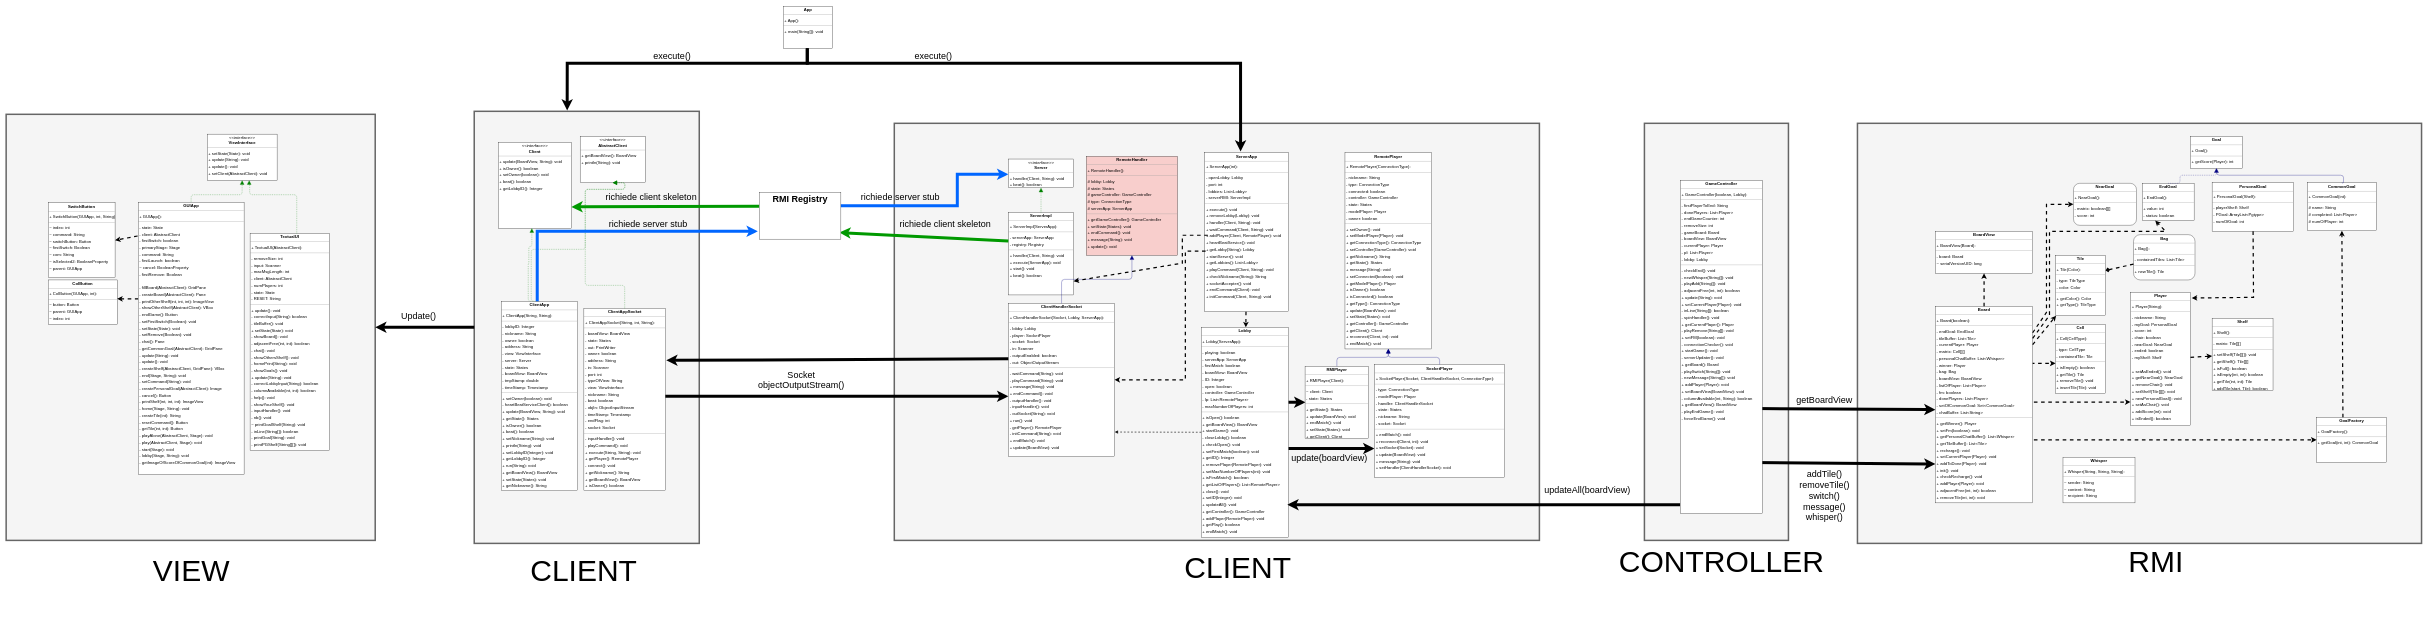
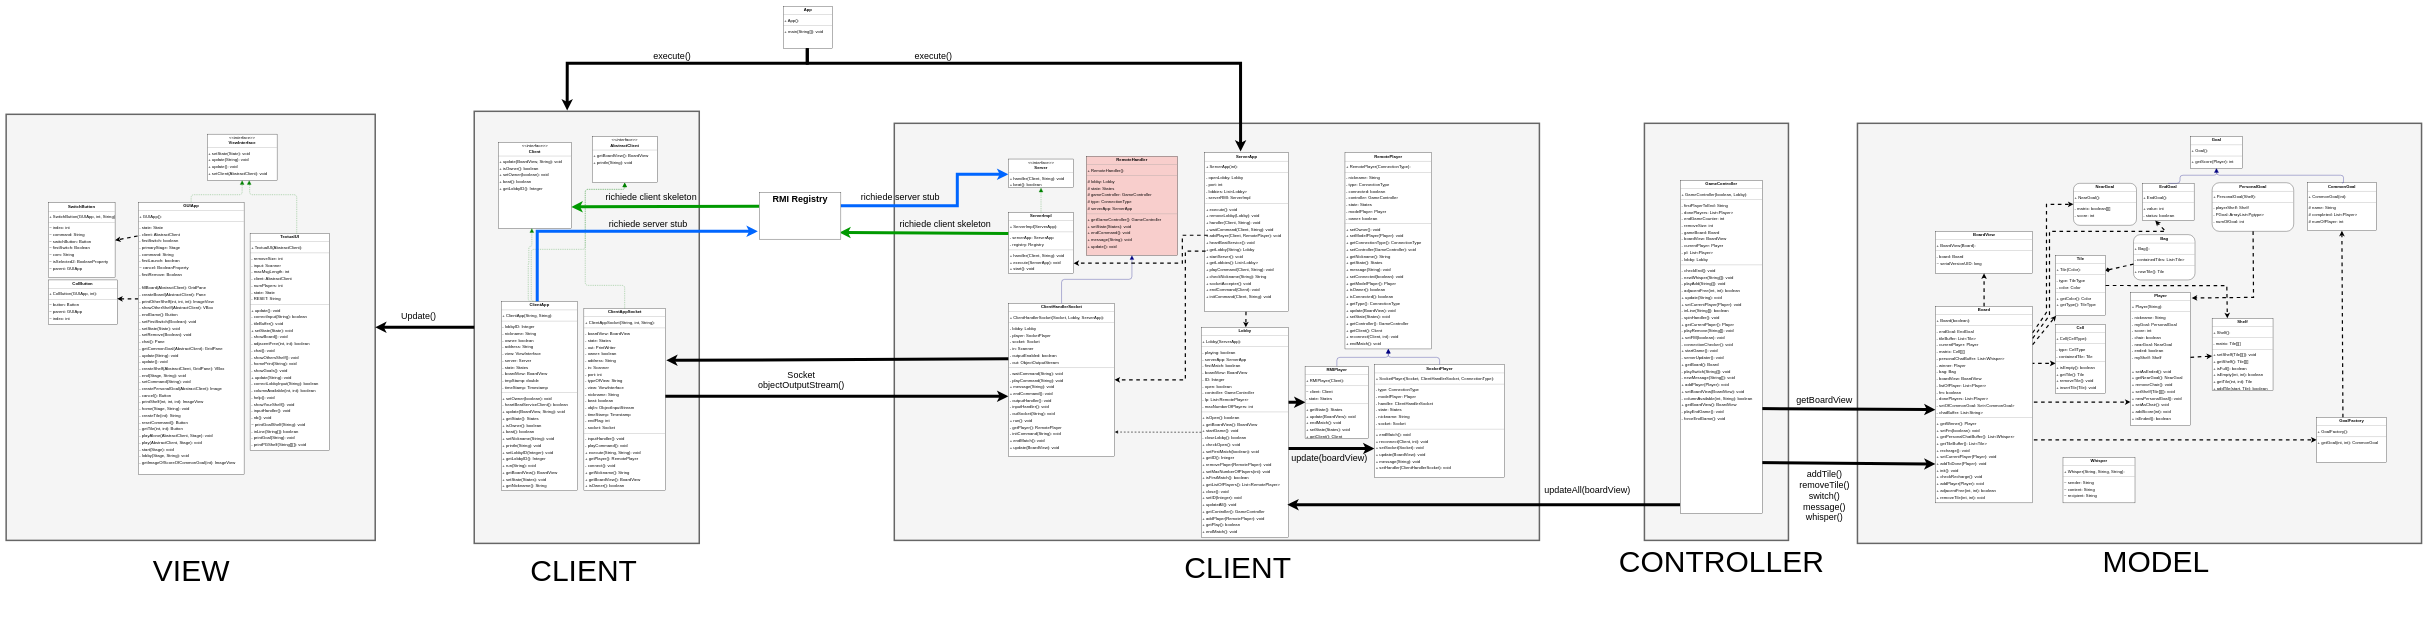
- <mxCell id="7" value="&lt;p style=&quot;margin:0px;margin-top:4px;text-align:center;&quot;&gt;&lt;i&gt;&amp;lt;&amp;lt;interface&amp;gt;&amp;gt;&lt;/i&gt;&lt;br&gt;&lt;b&gt;AbstractClient&lt;/b&gt;&lt;/p&gt;&lt;hr size=&quot;1&quot;&gt;&lt;p style=&quot;margin:0 0 0 4px;line-height:1.6;&quot;&gt;+ getBoardView(): BoardView&lt;br&gt;+ println(String): void&lt;br&gt;&lt;/p&gt;" style="verticalAlign=top;align=left;overflow=fill;fontSize=14;fontFamily=Helvetica;html=1;rounded=0;shadow=0;comic=0;labelBackgroundColor=none;strokeWidth=1;" parent="1" vertex="1"><mxGeometry x="1933" y="454" width="217" height="154" as="geometry" /></mxCell>
+ <mxCell id="7" value="&lt;p style=&quot;margin:0px;margin-top:4px;text-align:center;&quot;&gt;&lt;i&gt;&amp;lt;&amp;lt;interface&amp;gt;&amp;gt;&lt;/i&gt;&lt;br&gt;&lt;b&gt;AbstractClient&lt;/b&gt;&lt;/p&gt;&lt;hr size=&quot;1&quot;&gt;&lt;p style=&quot;margin:0 0 0 4px;line-height:1.6;&quot;&gt;+ getBoardView(): BoardView&lt;br&gt;+ println(String): void&lt;br&gt;&lt;/p&gt;" style="verticalAlign=top;align=left;overflow=fill;fontSize=14;fontFamily=Helvetica;html=1;rounded=0;shadow=0;comic=0;labelBackgroundColor=none;strokeWidth=1;" parent="1" vertex="1"><mxGeometry x="1973" y="454" width="217" height="154" as="geometry" /></mxCell>
- <mxCell id="42" value="" style="html=1;rounded=1;edgeStyle=orthogonalEdgeStyle;dashed=1;startArrow=none;endArrow=block;endSize=12;strokeColor=#000082;exitX=0.500;exitY=0.000;exitDx=0;exitDy=0;entryX=0.500;entryY=1.001;entryDx=0;entryDy=0;" parent="1" source="17" target="18" edge="1"><mxGeometry width="50" height="50" relative="1" as="geometry"><Array as="points"><mxPoint x="7265" y="583" /><mxPoint x="7387" y="583" /></Array></mxGeometry></mxCell>
+ <mxCell id="42" value="" style="html=1;rounded=1;edgeStyle=orthogonalEdgeStyle;dashed=0;startArrow=none;endArrow=block;endSize=12;strokeColor=#000082;exitX=0.500;exitY=0.000;exitDx=0;exitDy=0;entryX=0.500;entryY=1.001;entryDx=0;entryDy=0;" parent="1" source="17" target="18" edge="1"><mxGeometry width="50" height="50" relative="1" as="geometry"><Array as="points"><mxPoint x="7265" y="583" /><mxPoint x="7387" y="583" /></Array></mxGeometry></mxCell>
- <mxCell id="22" value="&lt;p style=&quot;margin:0px;margin-top:4px;text-align:center;&quot;&gt;&lt;b&gt;PersonalGoal&lt;/b&gt;&lt;/p&gt;&lt;hr size=&quot;1&quot;&gt;&lt;p style=&quot;margin:0 0 0 4px;line-height:1.6;&quot;&gt;+ PersonalGoal(Shelf): &lt;/p&gt;&lt;hr size=&quot;1&quot;&gt;&lt;p style=&quot;margin:0 0 0 4px;line-height:1.6;&quot;&gt;- playerShelf: Shelf&lt;br&gt;- PGoal: ArrayList&amp;lt;Pgtype&amp;gt;&lt;br&gt;- numOfGoal: int&lt;/p&gt;&lt;p style=&quot;margin:0 0 0 4px;line-height:1.6;&quot;&gt;&lt;br&gt;&lt;/p&gt;" style="verticalAlign=top;align=left;overflow=fill;fontSize=14;fontFamily=Helvetica;html=1;rounded=0;shadow=0;comic=0;labelBackgroundColor=none;strokeWidth=1;" parent="1" vertex="1"><mxGeometry x="7372" y="608" width="272" height="162" as="geometry" /></mxCell>
+ <mxCell id="22" value="&lt;p style=&quot;margin:0px;margin-top:4px;text-align:center;&quot;&gt;&lt;b&gt;PersonalGoal&lt;/b&gt;&lt;/p&gt;&lt;hr size=&quot;1&quot;&gt;&lt;p style=&quot;margin:0 0 0 4px;line-height:1.6;&quot;&gt;+ PersonalGoal(Shelf): &lt;/p&gt;&lt;hr size=&quot;1&quot;&gt;&lt;p style=&quot;margin:0 0 0 4px;line-height:1.6;&quot;&gt;- playerShelf: Shelf&lt;br&gt;- PGoal: ArrayList&amp;lt;Pgtype&amp;gt;&lt;br&gt;- numOfGoal: int&lt;/p&gt;&lt;p style=&quot;margin:0 0 0 4px;line-height:1.6;&quot;&gt;&lt;br&gt;&lt;/p&gt;" style="verticalAlign=top;align=left;overflow=fill;fontSize=14;fontFamily=Helvetica;html=1;shadow=0;comic=0;labelBackgroundColor=none;strokeWidth=1;rounded=1;" parent="1" vertex="1"><mxGeometry x="7372" y="608" width="272" height="162" as="geometry" /></mxCell>
- <mxCell id="29" value="&lt;p style=&quot;margin:0px;margin-top:4px;text-align:center;&quot;&gt;&lt;b&gt;ServerImpl&lt;/b&gt;&lt;/p&gt;&lt;hr size=&quot;1&quot;/&gt;&lt;p style=&quot;margin:0 0 0 4px;line-height:1.6;&quot;&gt;+ ServerImpl(ServerApp): &lt;/p&gt;&lt;hr size=&quot;1&quot;/&gt;&lt;p style=&quot;margin:0 0 0 4px;line-height:1.6;&quot;&gt;- serverApp: ServerApp&lt;br/&gt;- registry: Registry&lt;/p&gt;&lt;hr size=&quot;1&quot;/&gt;&lt;p style=&quot;margin:0 0 0 4px;line-height:1.6;&quot;&gt;+ handler(Client, String): void&lt;br/&gt;+ execute(ServerApp): void&lt;br/&gt;+ start(): void&lt;br/&gt;+ beat(): boolean&lt;/p&gt;" style="verticalAlign=top;align=left;overflow=fill;fontSize=14;fontFamily=Helvetica;html=1;rounded=0;shadow=0;comic=0;labelBackgroundColor=none;strokeWidth=1;" parent="1" vertex="1"><mxGeometry x="3361" y="707" width="216" height="275" as="geometry" /></mxCell>
+ <mxCell id="29" value="&lt;p style=&quot;margin:0px;margin-top:4px;text-align:center;&quot;&gt;&lt;b&gt;ServerImpl&lt;/b&gt;&lt;/p&gt;&lt;hr size=&quot;1&quot;/&gt;&lt;p style=&quot;margin:0 0 0 4px;line-height:1.6;&quot;&gt;+ ServerImpl(ServerApp): &lt;/p&gt;&lt;hr size=&quot;1&quot;/&gt;&lt;p style=&quot;margin:0 0 0 4px;line-height:1.6;&quot;&gt;- serverApp: ServerApp&lt;br/&gt;- registry: Registry&lt;/p&gt;&lt;hr size=&quot;1&quot;/&gt;&lt;p style=&quot;margin:0 0 0 4px;line-height:1.6;&quot;&gt;+ handler(Client, String): void&lt;br/&gt;+ execute(ServerApp): void&lt;br/&gt;+ start(): void&lt;br/&gt;+ beat(): boolean&lt;/p&gt;" style="verticalAlign=top;align=left;overflow=fill;fontSize=14;fontFamily=Helvetica;html=1;rounded=0;shadow=0;comic=0;labelBackgroundColor=none;strokeWidth=1;" parent="1" vertex="1"><mxGeometry x="3361" y="707" width="216" height="203" as="geometry" /></mxCell>
+ <mxCell id="89" value="" style="endArrow=classic;html=1;rounded=0;strokeWidth=4;dashed=1;exitX=1;exitY=0.5;exitDx=0;exitDy=0;entryX=0.25;entryY=0;entryDx=0;entryDy=0;" edge="1" parent="1" source="34" target="30"><mxGeometry width="50" height="50" relative="1" as="geometry"><mxPoint x="7120" y="889" as="sourcePoint" /><mxPoint x="7027" y="910" as="targetPoint" /><Array as="points"><mxPoint x="7421" y="951" /></Array></mxGeometry></mxCell>
- <mxCell id="81" value="&lt;font style=&quot;font-size: 100px;&quot;&gt;RMI&lt;/font&gt;" style="text;html=1;strokeColor=none;fillColor=none;align=center;verticalAlign=middle;whiteSpace=wrap;rounded=0;fontSize=50;" vertex="1" parent="1"><mxGeometry x="6910" y="1690" width="550" height="360" as="geometry" /></mxCell>
+ <mxCell id="81" value="&lt;font style=&quot;font-size: 100px;&quot;&gt;MODEL&lt;/font&gt;" style="text;html=1;strokeColor=none;fillColor=none;align=center;verticalAlign=middle;whiteSpace=wrap;rounded=0;fontSize=50;" vertex="1" parent="1"><mxGeometry x="6910" y="1690" width="550" height="360" as="geometry" /></mxCell>
